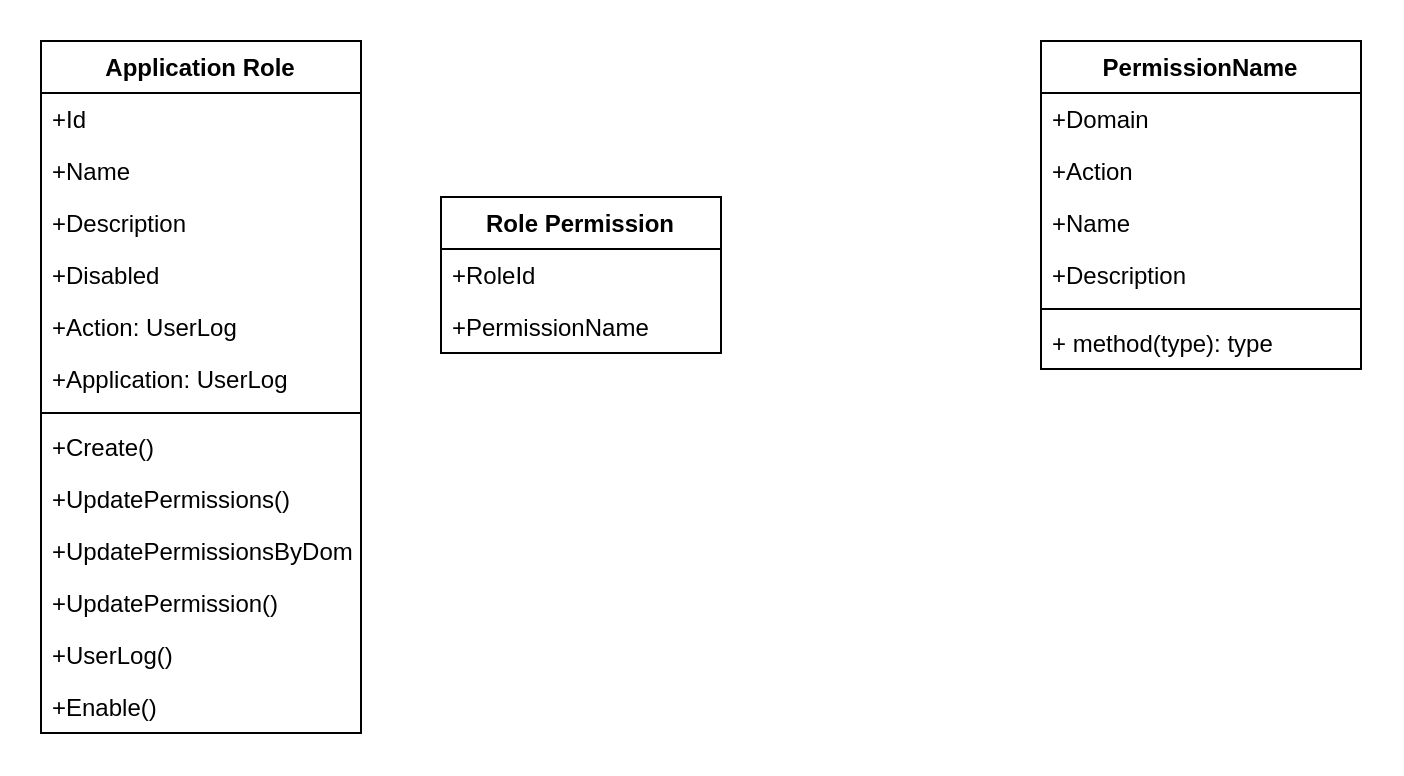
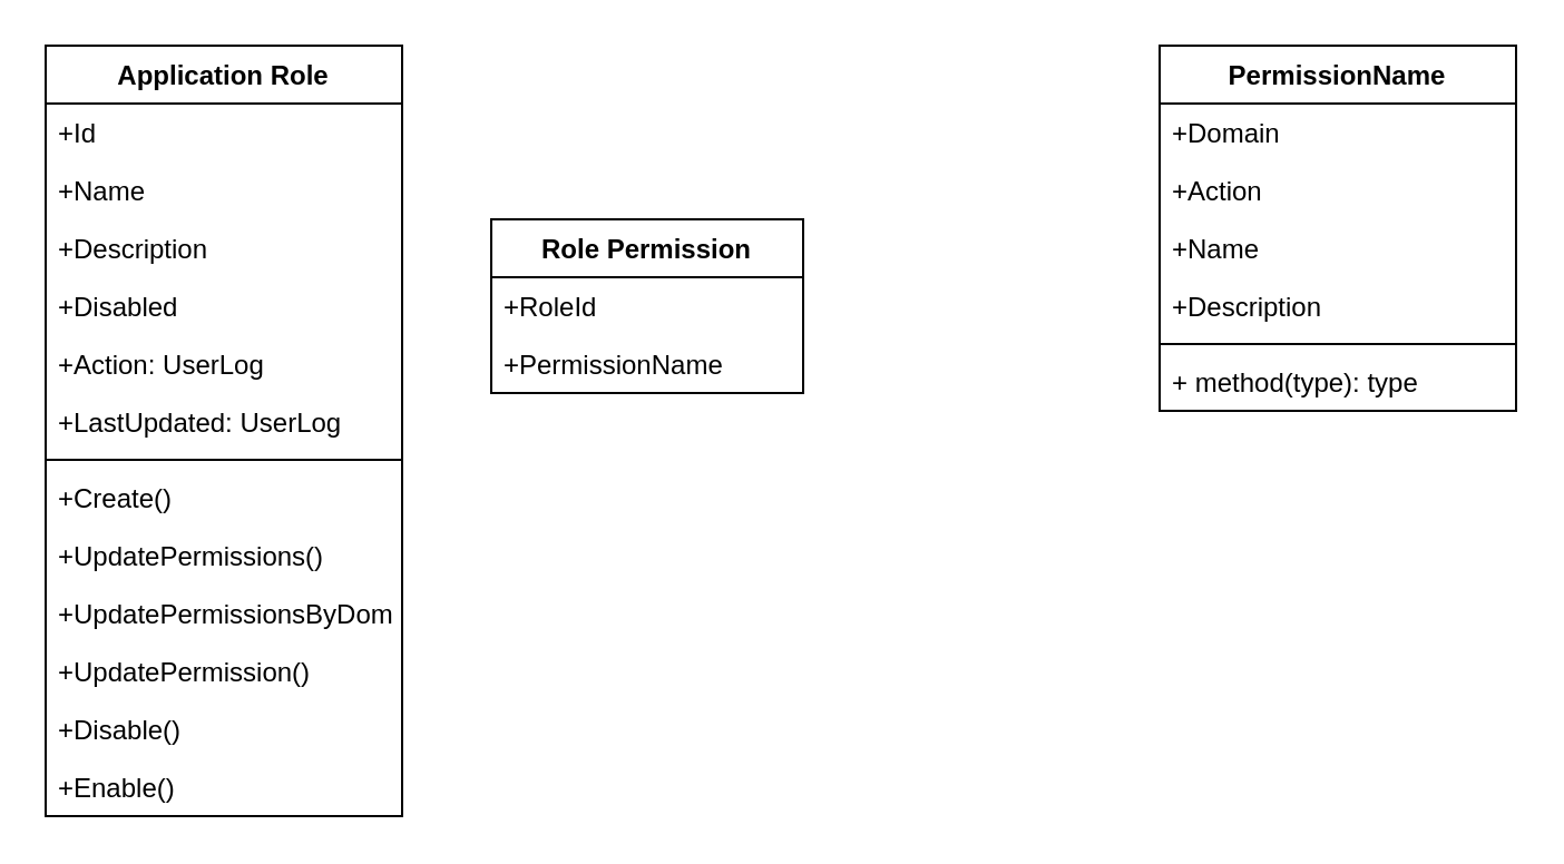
- <mxCell id="8" value="+Application: UserLog" style="text;strokeColor=none;fillColor=none;align=left;verticalAlign=top;spacingLeft=4;spacingRight=4;overflow=hidden;rotatable=0;points=[[0,0.5],[1,0.5]];portConstraint=eastwest;" vertex="1" parent="2"><mxGeometry y="156" width="160" height="26" as="geometry" /></mxCell>
+ <mxCell id="8" value="+LastUpdated: UserLog" style="text;strokeColor=none;fillColor=none;align=left;verticalAlign=top;spacingLeft=4;spacingRight=4;overflow=hidden;rotatable=0;points=[[0,0.5],[1,0.5]];portConstraint=eastwest;" vertex="1" parent="2"><mxGeometry y="156" width="160" height="26" as="geometry" /></mxCell>
- <mxCell id="14" value="+UserLog()" style="text;strokeColor=none;fillColor=none;align=left;verticalAlign=top;spacingLeft=4;spacingRight=4;overflow=hidden;rotatable=0;points=[[0,0.5],[1,0.5]];portConstraint=eastwest;" vertex="1" parent="2"><mxGeometry y="294" width="160" height="26" as="geometry" /></mxCell>
+ <mxCell id="14" value="+Disable()" style="text;strokeColor=none;fillColor=none;align=left;verticalAlign=top;spacingLeft=4;spacingRight=4;overflow=hidden;rotatable=0;points=[[0,0.5],[1,0.5]];portConstraint=eastwest;" vertex="1" parent="2"><mxGeometry y="294" width="160" height="26" as="geometry" /></mxCell>
